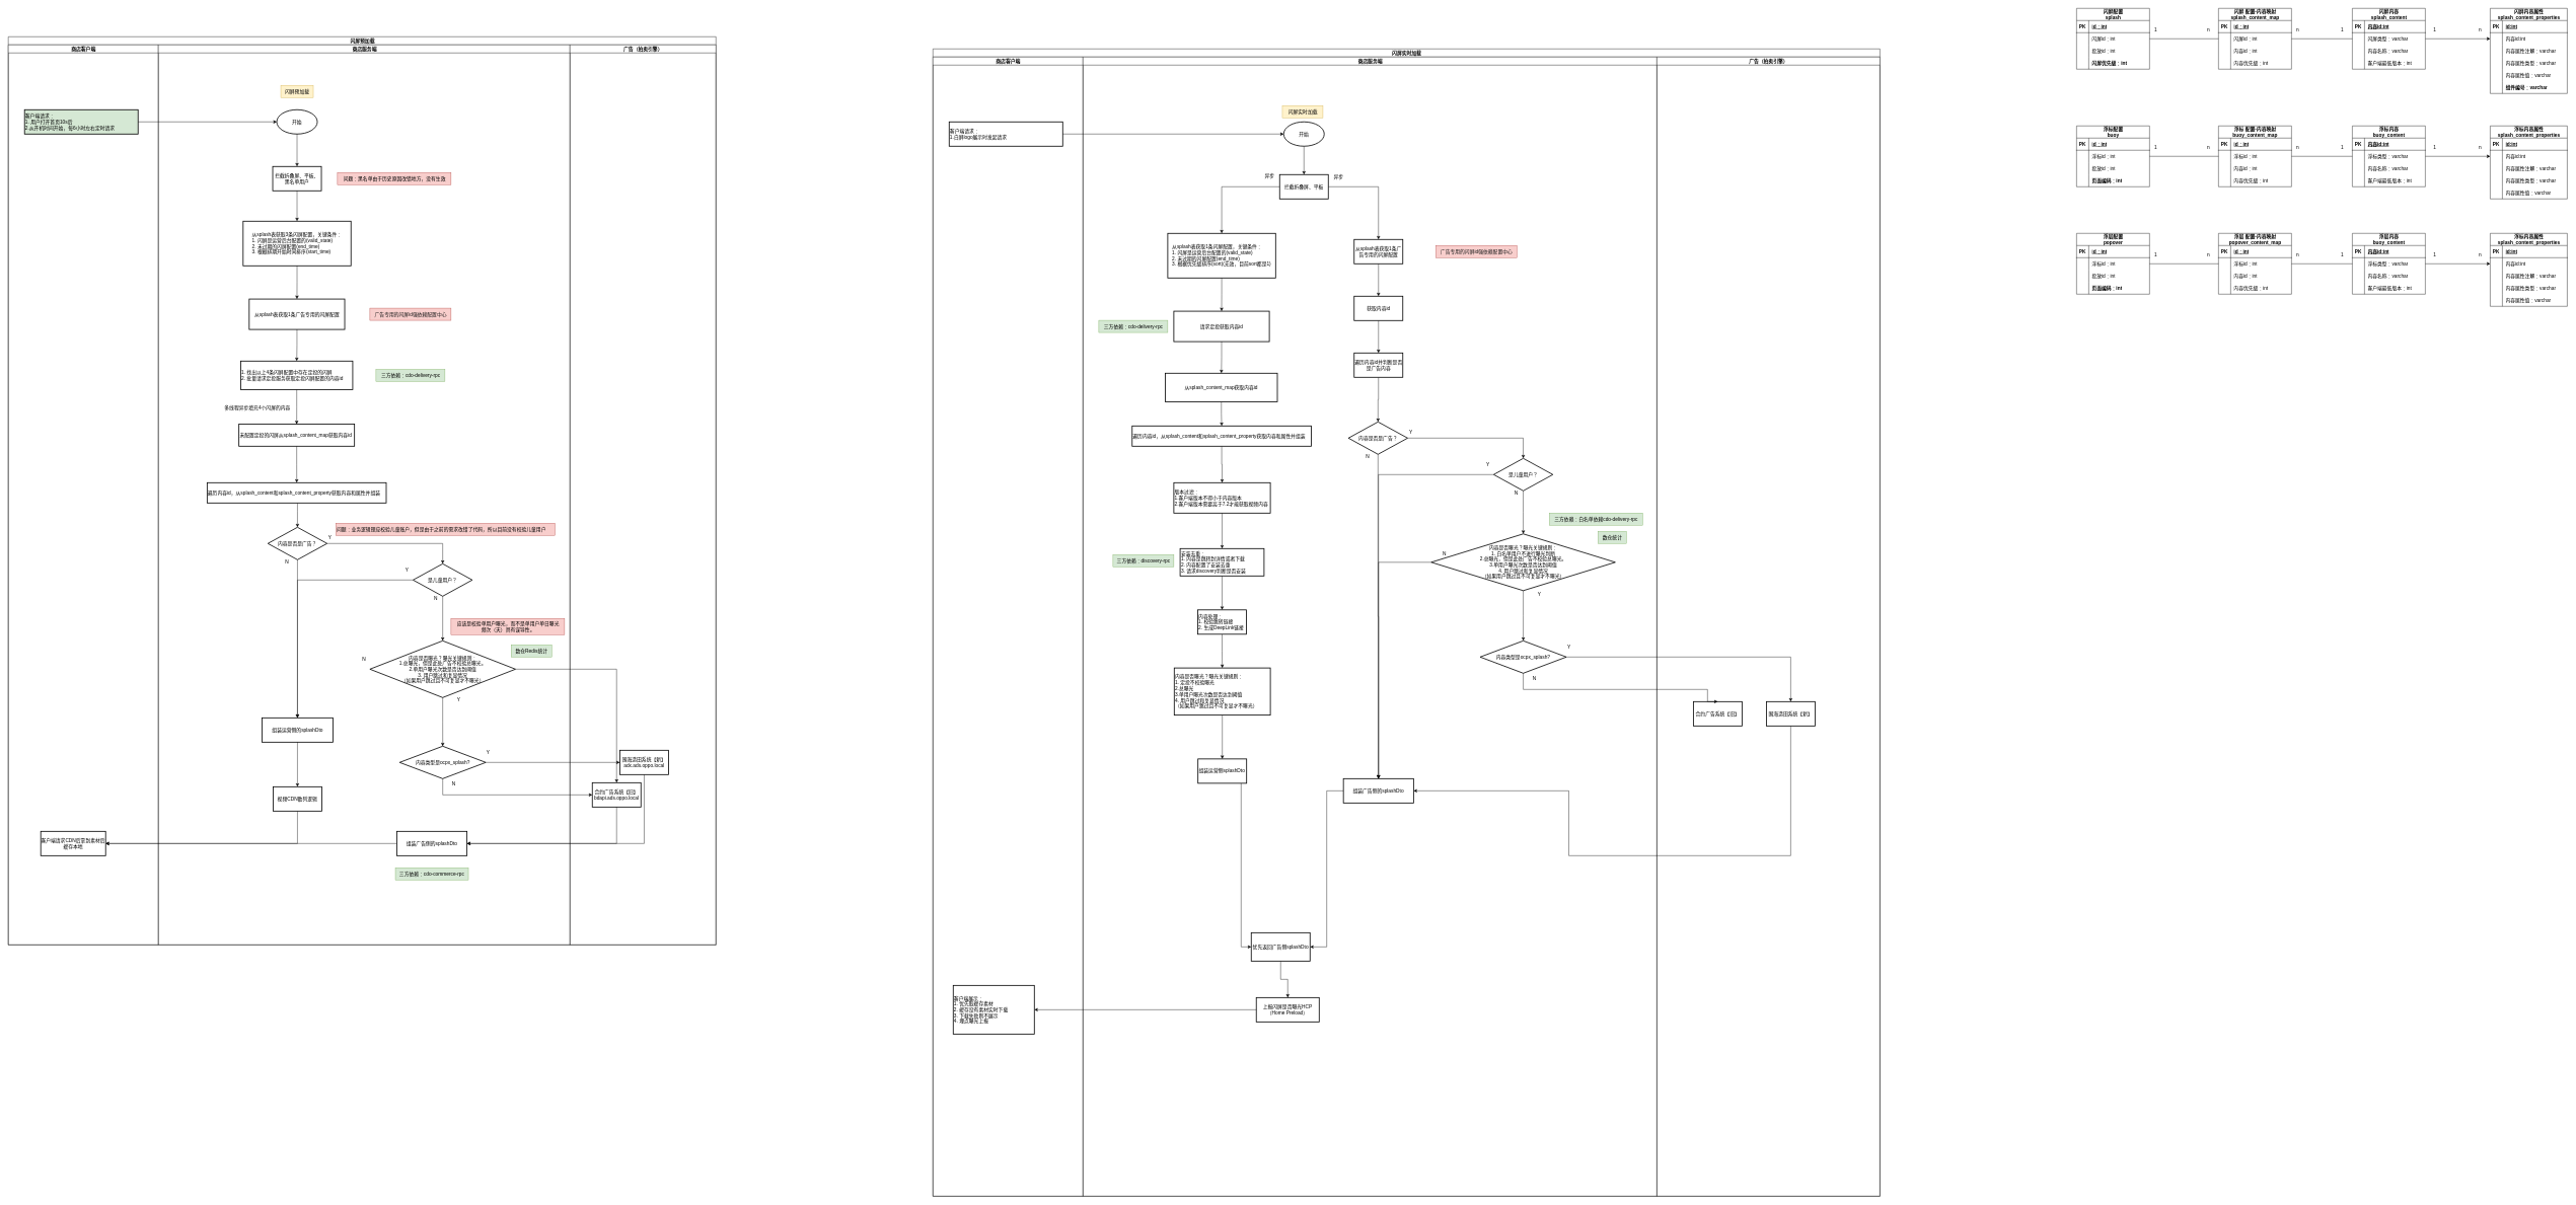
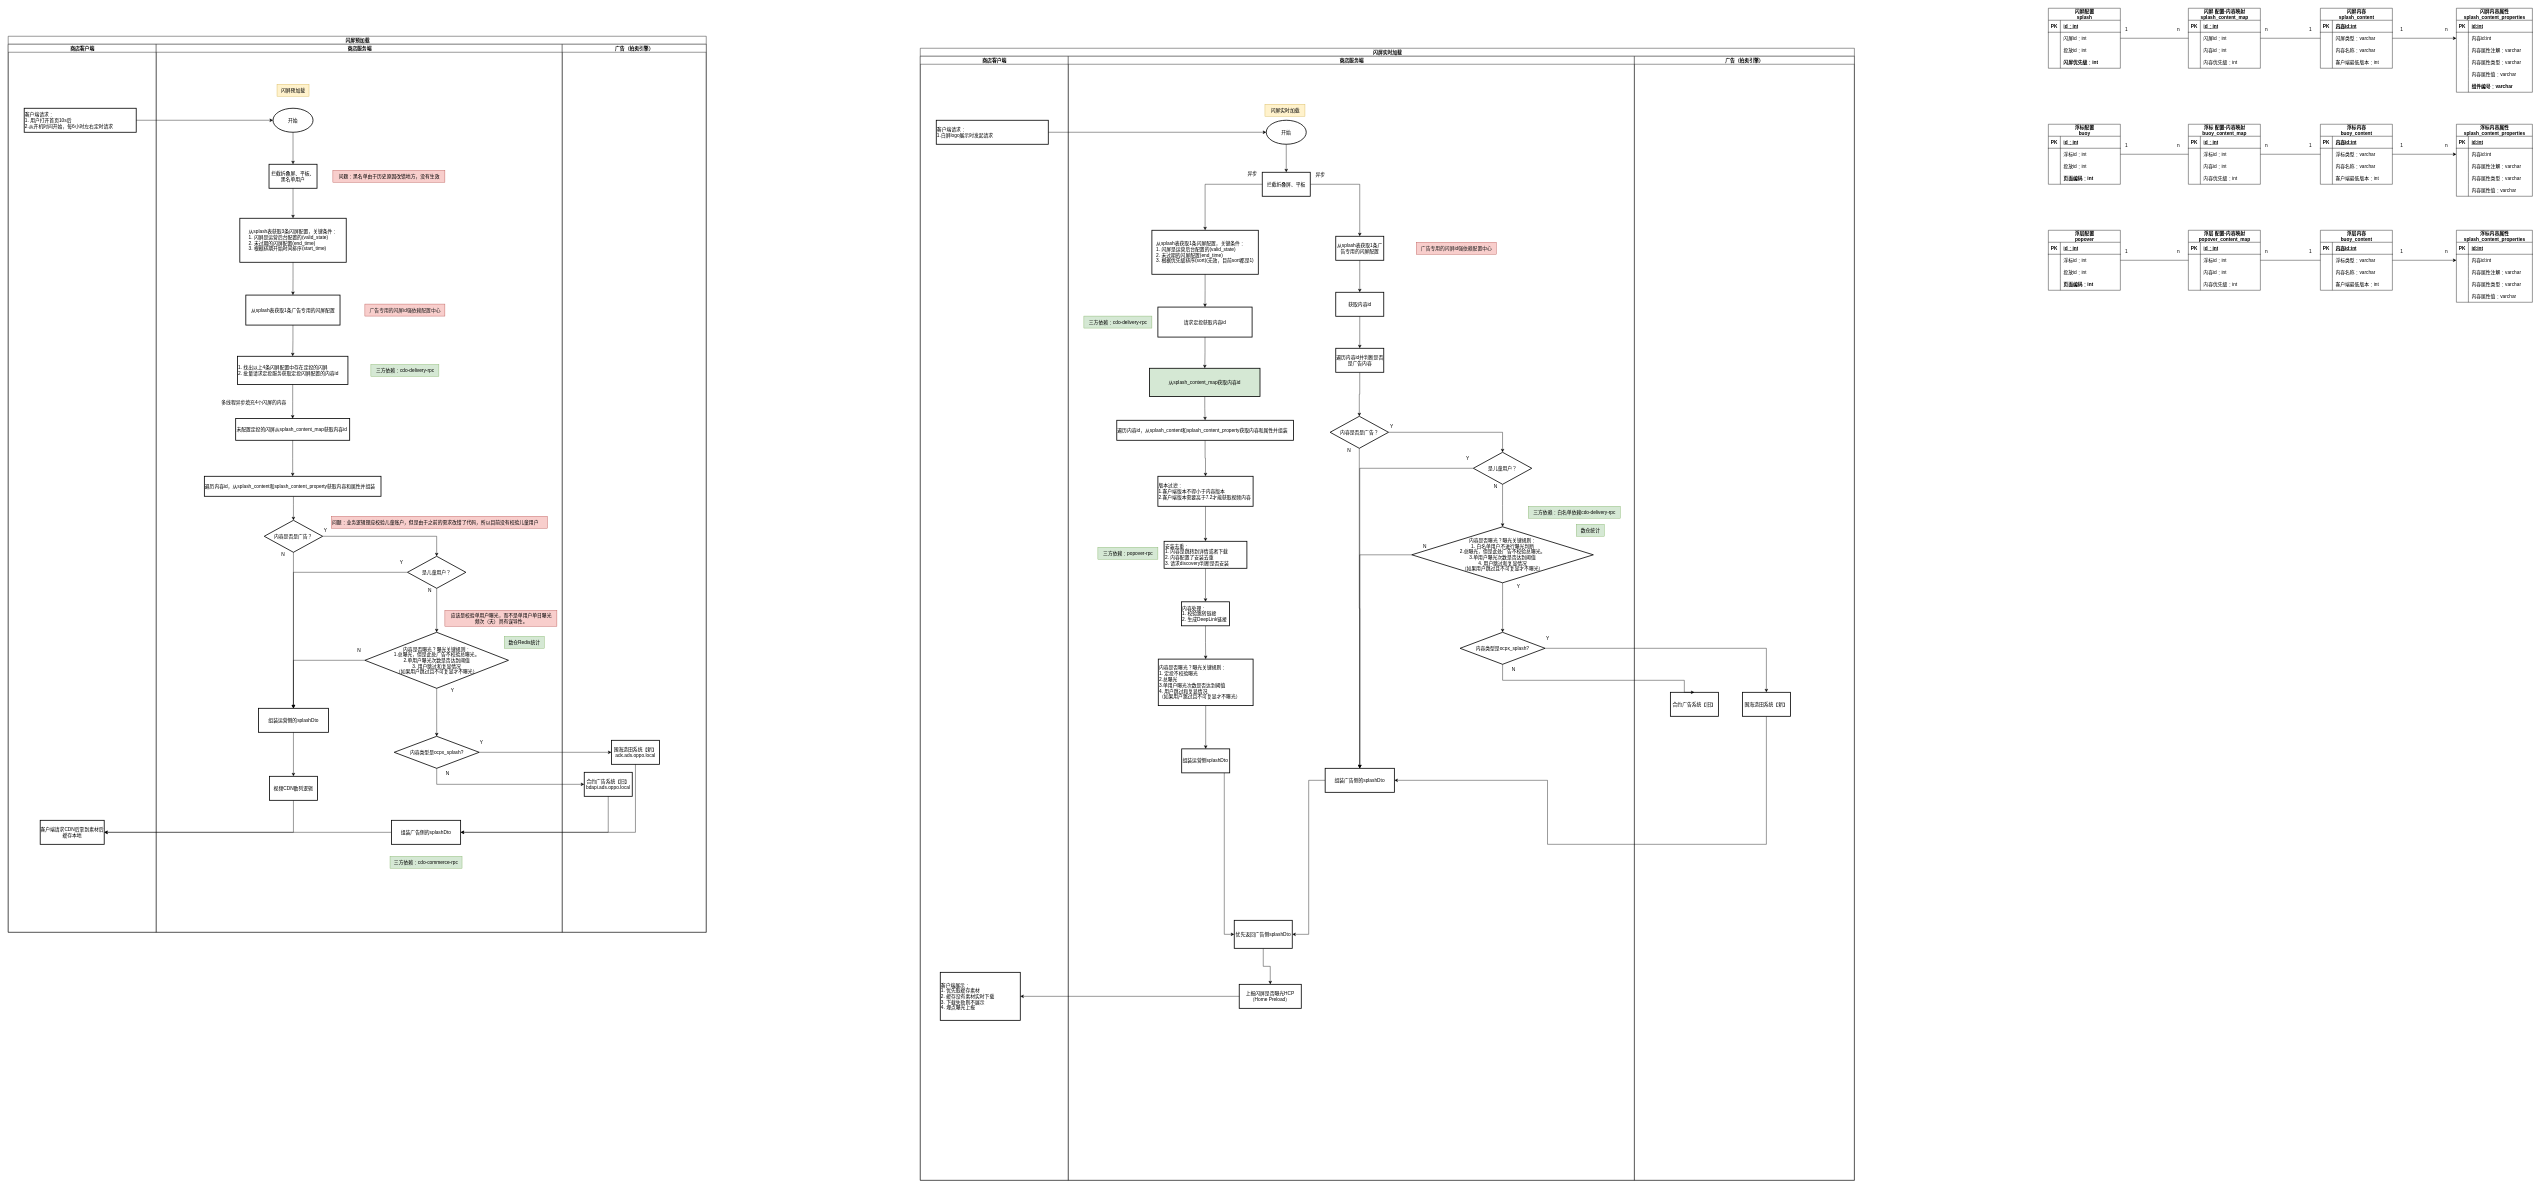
- <mxCell id="213" value="客户端请求：&lt;br&gt;1. 用户打开首页10s后&lt;br&gt;2.从开机时间开始，每6小时左右定时请求" style="whiteSpace=wrap;html=1;strokeWidth=2;align=left;fillColor=#d5e8d4;" parent="212" vertex="1"><mxGeometry x="40" y="160" width="280" height="60" as="geometry" /></mxCell>
+ <mxCell id="213" value="客户端请求：&lt;br&gt;1. 用户打开首页10s后&lt;br&gt;2.从开机时间开始，每6小时左右定时请求" style="whiteSpace=wrap;html=1;strokeWidth=2;align=left;" parent="212" vertex="1"><mxGeometry x="40" y="160" width="280" height="60" as="geometry" /></mxCell>
- <mxCell id="287" value="从splash_content_map获取内容id" style="whiteSpace=wrap;html=1;strokeWidth=2;align=center;" parent="276" vertex="1"><mxGeometry x="203" y="780" width="276.25" height="70.5" as="geometry" /></mxCell>
+ <mxCell id="287" value="从splash_content_map获取内容id" style="whiteSpace=wrap;html=1;strokeWidth=2;align=center;fillColor=#d5e8d4;" parent="276" vertex="1"><mxGeometry x="203" y="780" width="276.25" height="70.5" as="geometry" /></mxCell>
- <mxCell id="299" value="三方依赖：discovery-rpc" style="text;html=1;align=center;verticalAlign=middle;resizable=0;points=[];autosize=1;strokeColor=#82b366;fillColor=#d5e8d4;" vertex="1" parent="276"><mxGeometry x="74" y="1227.5" width="150" height="30" as="geometry" /></mxCell>
+ <mxCell id="299" value="三方依赖：popover-rpc" style="text;html=1;align=center;verticalAlign=middle;resizable=0;points=[];autosize=1;strokeColor=#82b366;fillColor=#d5e8d4;" vertex="1" parent="276"><mxGeometry x="74" y="1227.5" width="150" height="30" as="geometry" /></mxCell>
- <mxCell id="240" style="edgeStyle=orthogonalEdgeStyle;rounded=0;orthogonalLoop=1;jettySize=auto;html=1;" parent="215" source="241" target="265" edge="1"><mxGeometry relative="1" as="geometry" /></mxCell>
+ <mxCell id="240" style="edgeStyle=orthogonalEdgeStyle;rounded=0;orthogonalLoop=1;jettySize=auto;html=1;entryX=0.5;entryY=0;entryDx=0;entryDy=0;" parent="215" source="241" target="220" edge="1"><mxGeometry relative="1" as="geometry" /></mxCell>
